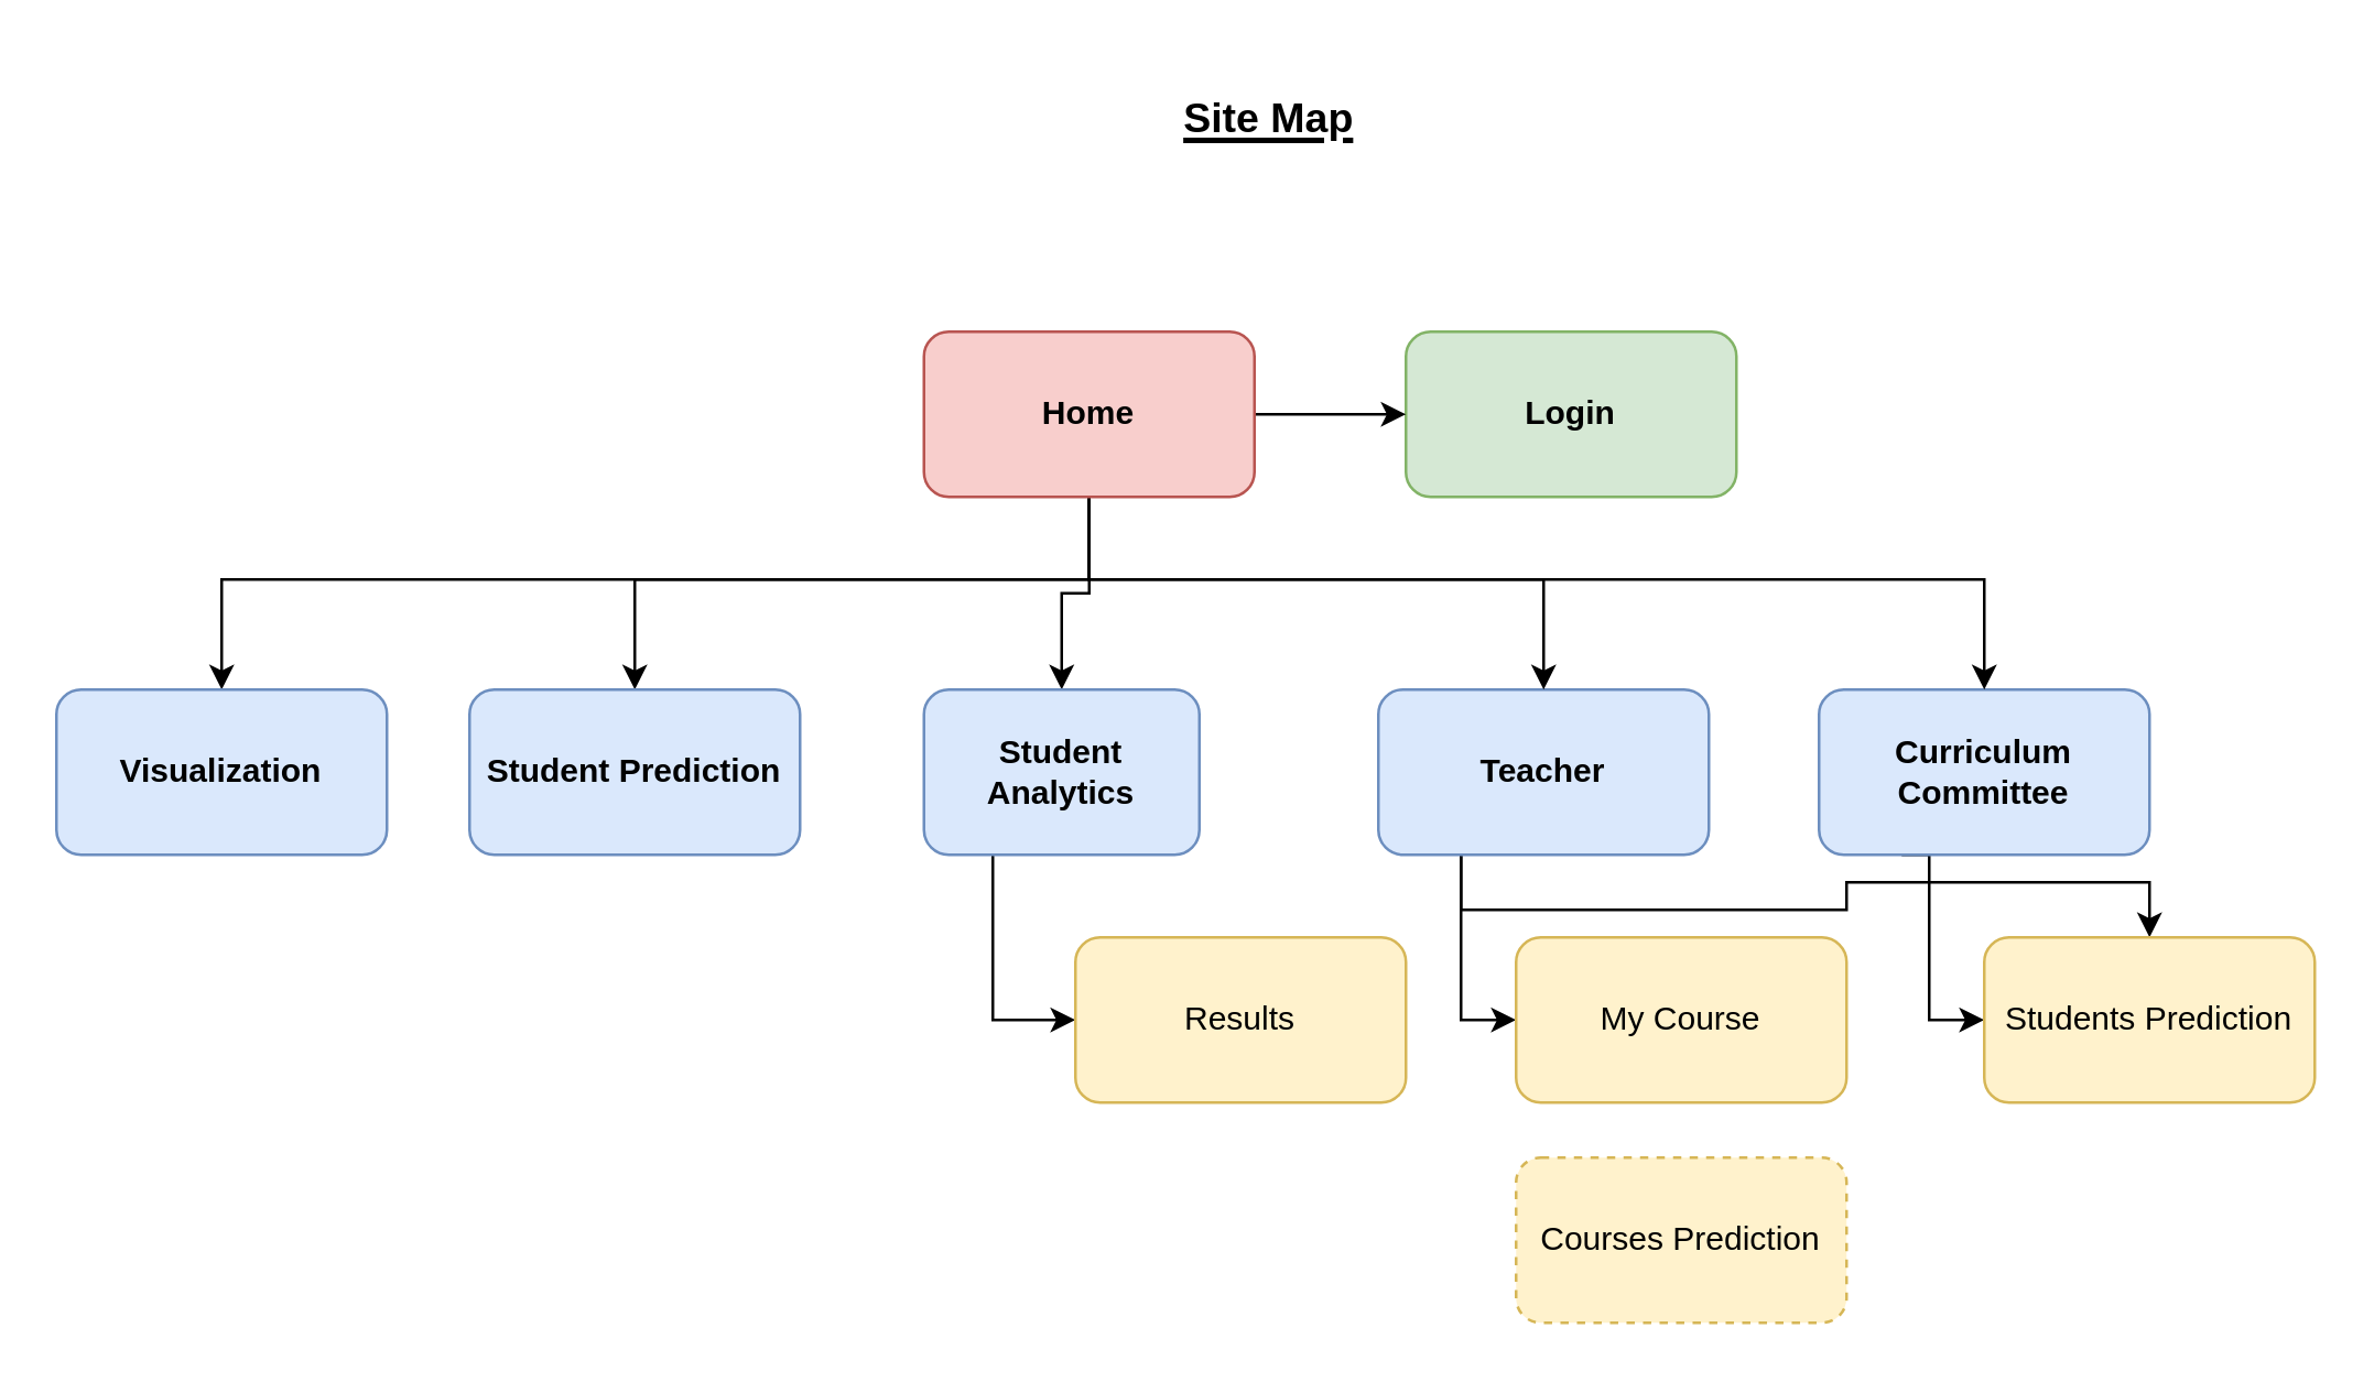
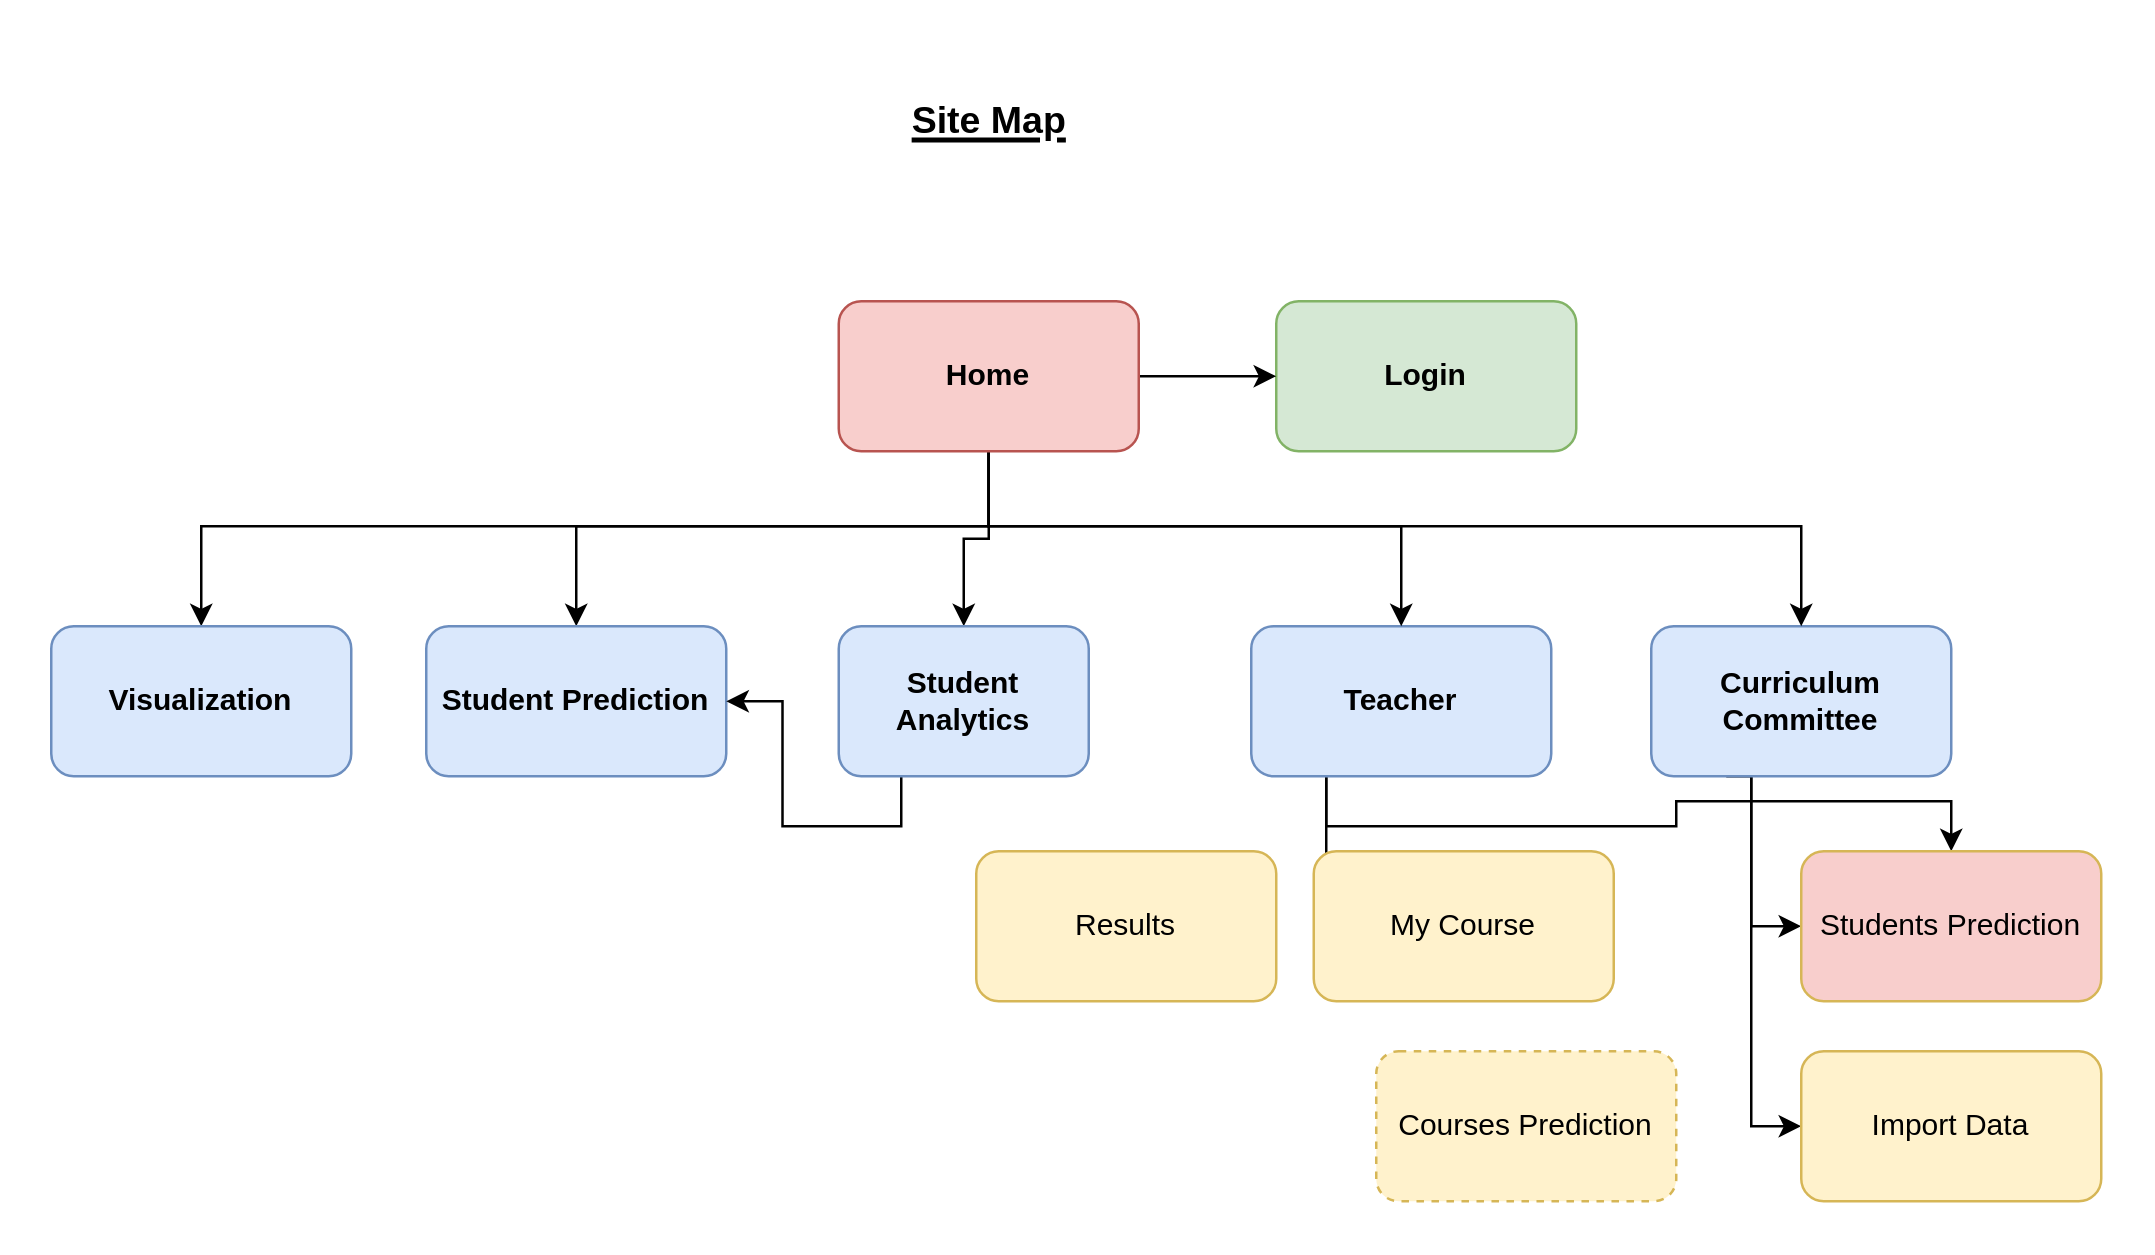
- <mxCell id="3" value="&lt;h1&gt;&lt;font style=&quot;font-size: 15px&quot;&gt;Site Map&lt;/font&gt;&lt;/h1&gt;" style="text;html=1;align=center;verticalAlign=middle;resizable=0;points=[];autosize=1;strokeColor=none;fillColor=none;fontStyle=4" parent="1" vertex="1"><mxGeometry x="420" y="15" width="80" height="50" as="geometry" /></mxCell>
+ <mxCell id="3" value="&lt;h1&gt;&lt;font style=&quot;font-size: 15px&quot;&gt;Site Map&lt;/font&gt;&lt;/h1&gt;" style="text;html=1;align=center;verticalAlign=middle;resizable=0;points=[];autosize=1;strokeColor=none;fillColor=none;fontStyle=4" parent="1" vertex="1"><mxGeometry x="355" y="20" width="80" height="50" as="geometry" /></mxCell>
- <mxCell id="22" style="edgeStyle=orthogonalEdgeStyle;rounded=0;orthogonalLoop=1;jettySize=auto;html=1;exitX=0.25;exitY=1;exitDx=0;exitDy=0;entryX=0;entryY=0.5;entryDx=0;entryDy=0;" edge="1" parent="1" source="23" target="24"><mxGeometry relative="1" as="geometry" /></mxCell>
+ <mxCell id="22" style="edgeStyle=orthogonalEdgeStyle;rounded=0;orthogonalLoop=1;jettySize=auto;html=1;exitX=0.25;exitY=1;exitDx=0;exitDy=0;" edge="1" parent="1" source="23" target="21"><mxGeometry relative="1" as="geometry" /></mxCell>
- <mxCell id="17" value="My Course" style="rounded=1;whiteSpace=wrap;html=1;fillColor=#fff2cc;strokeColor=#d6b656;" parent="1" vertex="1"><mxGeometry x="550" y="340" width="120" height="60" as="geometry" /></mxCell>
+ <mxCell id="17" value="My Course" style="rounded=1;whiteSpace=wrap;html=1;fillColor=#fff2cc;strokeColor=#d6b656;" parent="1" vertex="1"><mxGeometry x="525" y="340" width="120" height="60" as="geometry" /></mxCell>
- <mxCell id="18" value="&lt;span&gt;&lt;/span&gt;&lt;span&gt;&lt;/span&gt;&lt;span&gt;Students Prediction &lt;/span&gt;" style="rounded=1;whiteSpace=wrap;html=1;fillColor=#fff2cc;strokeColor=#d6b656;" parent="1" vertex="1"><mxGeometry x="720" y="340" width="120" height="60" as="geometry" /></mxCell>
+ <mxCell id="18" value="&lt;span&gt;&lt;/span&gt;&lt;span&gt;&lt;/span&gt;&lt;span&gt;Students Prediction &lt;/span&gt;" style="rounded=1;whiteSpace=wrap;html=1;fillColor=#f8cecc;strokeColor=#d6b656;" parent="1" vertex="1"><mxGeometry x="720" y="340" width="120" height="60" as="geometry" /></mxCell>
+ <mxCell id="8" style="edgeStyle=orthogonalEdgeStyle;rounded=0;orthogonalLoop=1;jettySize=auto;html=1;entryX=0;entryY=0.5;entryDx=0;entryDy=0;fontSize=12;" parent="1" source="9" target="19" edge="1"><mxGeometry relative="1" as="geometry"><Array as="points"><mxPoint x="700" y="450" /></Array></mxGeometry></mxCell>
+ <mxCell id="19" value="&lt;span&gt;&lt;/span&gt;&lt;span&gt;&lt;/span&gt;&lt;span&gt;Import Data&lt;/span&gt;" style="rounded=1;whiteSpace=wrap;html=1;fillColor=#fff2cc;strokeColor=#d6b656;" parent="1" vertex="1"><mxGeometry x="720" y="420" width="120" height="60" as="geometry" /></mxCell>
